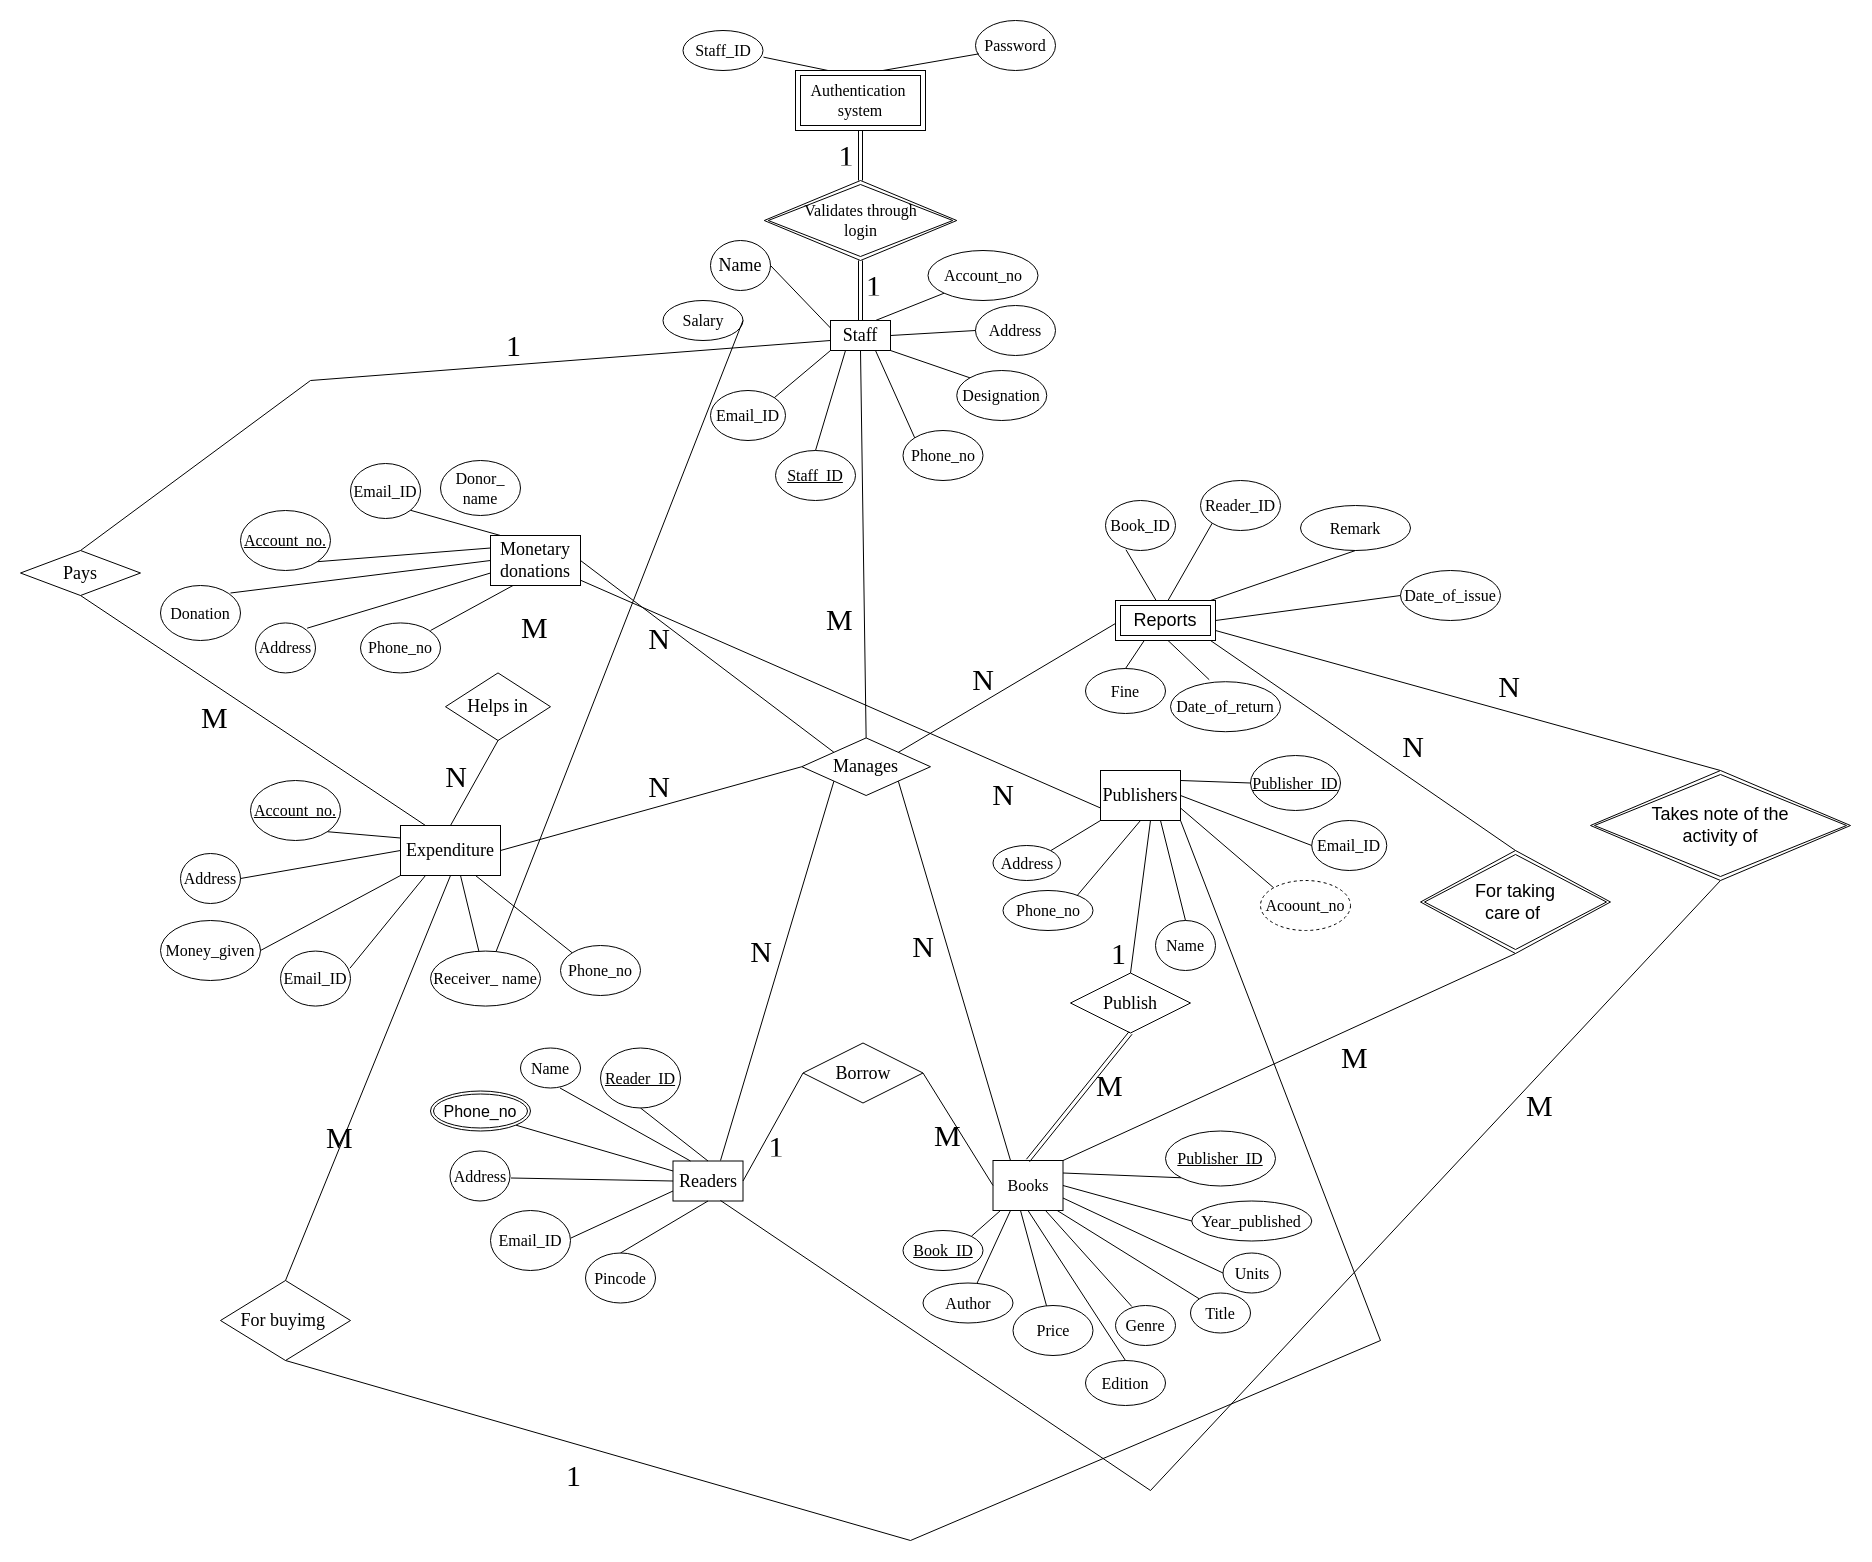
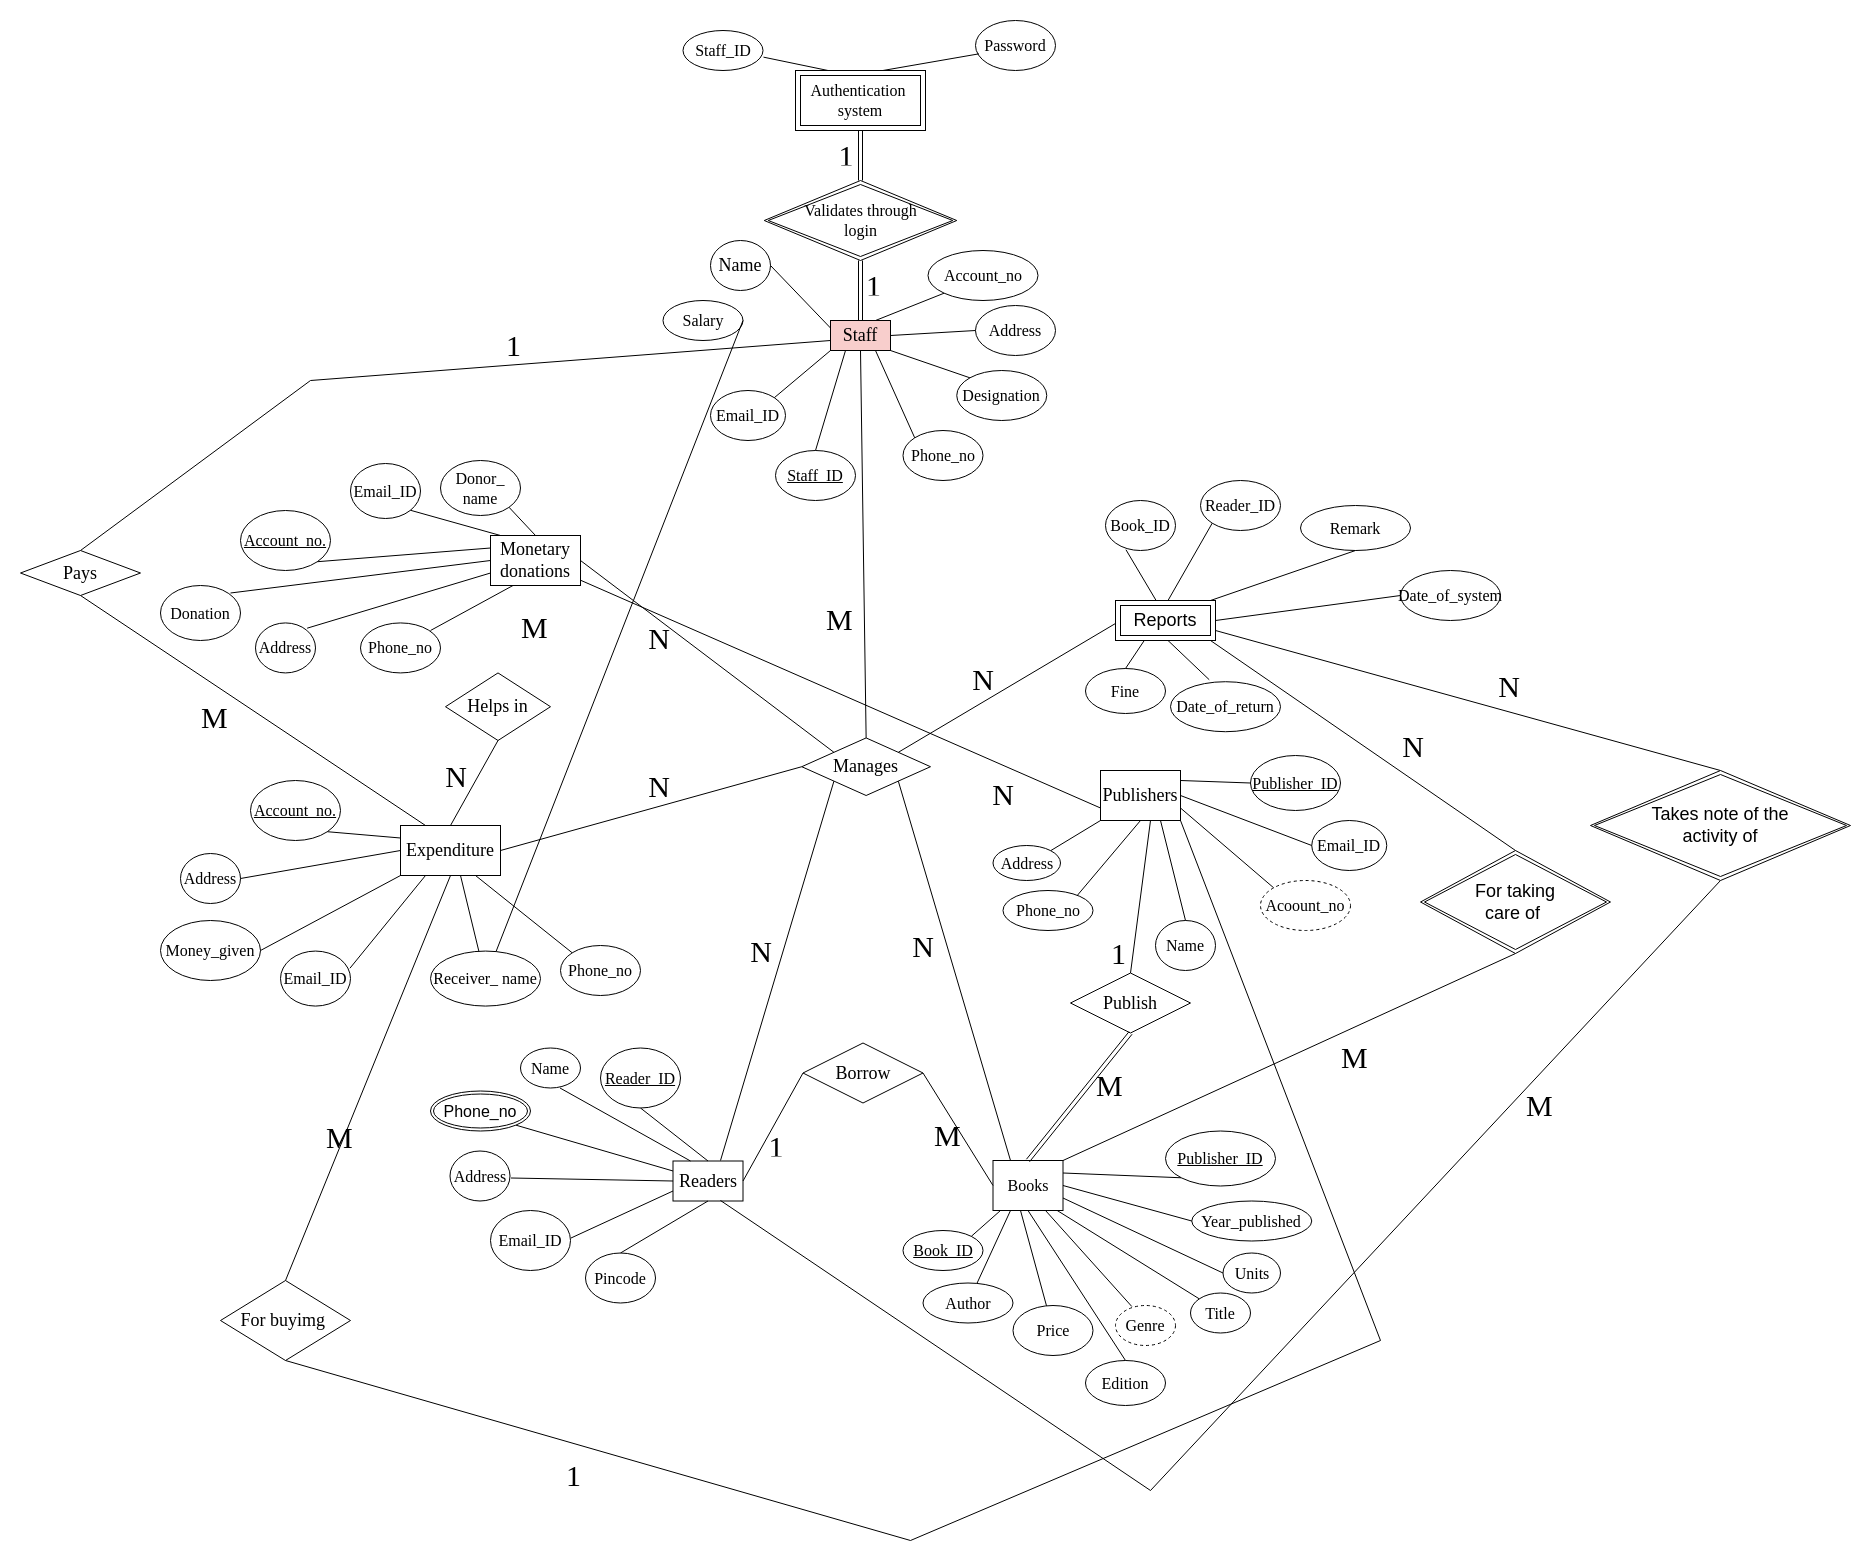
- <mxCell id="2" value="Staff" style="rounded=0;whiteSpace=wrap;html=1;fontFamily=Times New Roman;fontSize=18;" parent="1" vertex="1"><mxGeometry x="830" y="320" width="60" height="30" as="geometry" /></mxCell>
+ <mxCell id="2" value="Staff" style="rounded=0;whiteSpace=wrap;html=1;fontFamily=Times New Roman;fontSize=18;fillColor=#f8cecc;" parent="1" vertex="1"><mxGeometry x="830" y="320" width="60" height="30" as="geometry" /></mxCell>
+ <mxCell id="60" value="" style="endArrow=none;html=1;rounded=0;fontFamily=Times New Roman;fontSize=16;entryX=1;entryY=1;entryDx=0;entryDy=0;exitX=0.5;exitY=0;exitDx=0;exitDy=0;" parent="1" source="4" target="19" edge="1"><mxGeometry width="50" height="50" relative="1" as="geometry"><mxPoint x="600" y="445" as="sourcePoint" /><mxPoint x="650" y="395" as="targetPoint" /></mxGeometry></mxCell>
- <mxCell id="42" value="Date_of_issue" style="ellipse;whiteSpace=wrap;html=1;fontFamily=Times New Roman;fontSize=16;" parent="1" vertex="1"><mxGeometry x="1400" y="570" width="100" height="50" as="geometry" /></mxCell>
+ <mxCell id="42" value="Date_of_system" style="ellipse;whiteSpace=wrap;html=1;fontFamily=Times New Roman;fontSize=16;" parent="1" vertex="1"><mxGeometry x="1400" y="570" width="100" height="50" as="geometry" /></mxCell>
- <mxCell id="22" value="Genre" style="ellipse;whiteSpace=wrap;html=1;fontFamily=Times New Roman;fontSize=16;" parent="1" vertex="1"><mxGeometry x="1115" y="1305" width="60" height="40" as="geometry" /></mxCell>
+ <mxCell id="22" value="Genre" style="ellipse;whiteSpace=wrap;html=1;fontFamily=Times New Roman;fontSize=16;dashed=1;" parent="1" vertex="1"><mxGeometry x="1115" y="1305" width="60" height="40" as="geometry" /></mxCell>
